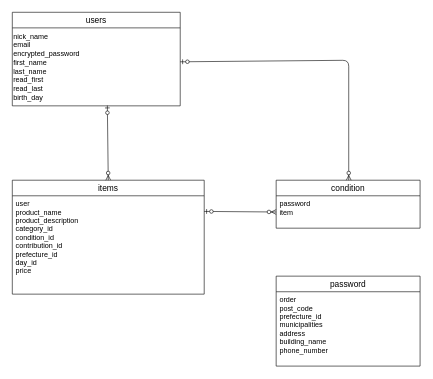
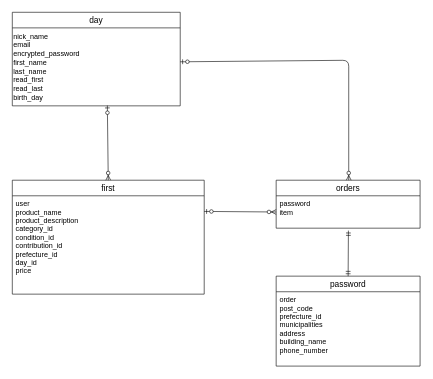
- <mxCell id="2" value="users" style="swimlane;fontStyle=0;childLayout=stackLayout;horizontal=1;startSize=26;horizontalStack=0;resizeParent=1;resizeParentMax=0;resizeLast=0;collapsible=1;marginBottom=0;align=center;fontSize=14;" parent="1" vertex="1"><mxGeometry x="20" y="20" width="280" height="156" as="geometry" /></mxCell>
+ <mxCell id="2" value="day" style="swimlane;fontStyle=0;childLayout=stackLayout;horizontal=1;startSize=26;horizontalStack=0;resizeParent=1;resizeParentMax=0;resizeLast=0;collapsible=1;marginBottom=0;align=center;fontSize=14;" parent="1" vertex="1"><mxGeometry x="20" y="20" width="280" height="156" as="geometry" /></mxCell>
- <mxCell id="4" value="items" style="swimlane;fontStyle=0;childLayout=stackLayout;horizontal=1;startSize=26;horizontalStack=0;resizeParent=1;resizeParentMax=0;resizeLast=0;collapsible=1;marginBottom=0;align=center;fontSize=14;" parent="1" vertex="1"><mxGeometry x="20" y="300" width="320" height="190" as="geometry" /></mxCell>
+ <mxCell id="4" value="first" style="swimlane;fontStyle=0;childLayout=stackLayout;horizontal=1;startSize=26;horizontalStack=0;resizeParent=1;resizeParentMax=0;resizeLast=0;collapsible=1;marginBottom=0;align=center;fontSize=14;" parent="1" vertex="1"><mxGeometry x="20" y="300" width="320" height="190" as="geometry" /></mxCell>
- <mxCell id="6" value="condition" style="swimlane;fontStyle=0;childLayout=stackLayout;horizontal=1;startSize=26;horizontalStack=0;resizeParent=1;resizeParentMax=0;resizeLast=0;collapsible=1;marginBottom=0;align=center;fontSize=14;" parent="1" vertex="1"><mxGeometry x="460" y="300" width="240" height="80" as="geometry" /></mxCell>
+ <mxCell id="6" value="orders" style="swimlane;fontStyle=0;childLayout=stackLayout;horizontal=1;startSize=26;horizontalStack=0;resizeParent=1;resizeParentMax=0;resizeLast=0;collapsible=1;marginBottom=0;align=center;fontSize=14;" parent="1" vertex="1"><mxGeometry x="460" y="300" width="240" height="80" as="geometry" /></mxCell>
+ <mxCell id="12" value="" style="fontSize=12;html=1;endArrow=ERmandOne;startArrow=ERmandOne;entryX=0.5;entryY=0;entryDx=0;entryDy=0;exitX=0.502;exitY=1.074;exitDx=0;exitDy=0;exitPerimeter=0;" parent="1" source="7" target="8" edge="1"><mxGeometry width="100" height="100" relative="1" as="geometry"><mxPoint x="340" y="370" as="sourcePoint" /><mxPoint x="440" y="270" as="targetPoint" /></mxGeometry></mxCell>
